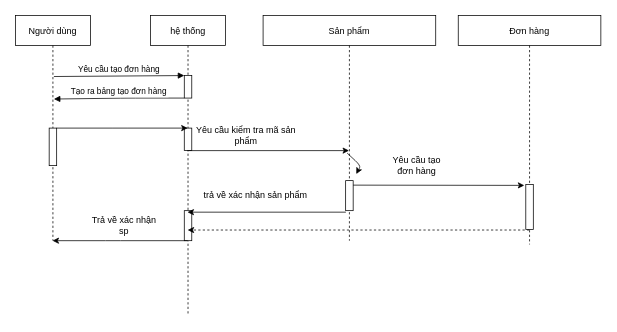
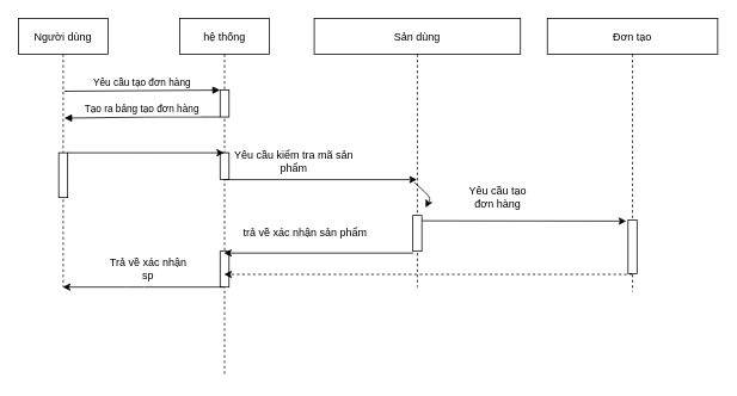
- <mxCell id="12" value="Sản phẩm" style="shape=umlLifeline;perimeter=lifelinePerimeter;container=1;collapsible=0;recursiveResize=0;rounded=0;shadow=0;strokeWidth=1;" vertex="1" parent="1"><mxGeometry x="350" y="20" width="230" height="300" as="geometry" /></mxCell>
+ <mxCell id="12" value="Sản dùng" style="shape=umlLifeline;perimeter=lifelinePerimeter;container=1;collapsible=0;recursiveResize=0;rounded=0;shadow=0;strokeWidth=1;" vertex="1" parent="1"><mxGeometry x="350" y="20" width="230" height="300" as="geometry" /></mxCell>
- <mxCell id="10" value="Đơn hàng" style="shape=umlLifeline;perimeter=lifelinePerimeter;container=1;collapsible=0;recursiveResize=0;rounded=0;shadow=0;strokeWidth=1;" vertex="1" parent="1"><mxGeometry x="610" y="20" width="190" height="305" as="geometry" /></mxCell>
+ <mxCell id="10" value="Đơn tạo" style="shape=umlLifeline;perimeter=lifelinePerimeter;container=1;collapsible=0;recursiveResize=0;rounded=0;shadow=0;strokeWidth=1;" vertex="1" parent="1"><mxGeometry x="610" y="20" width="190" height="305" as="geometry" /></mxCell>
